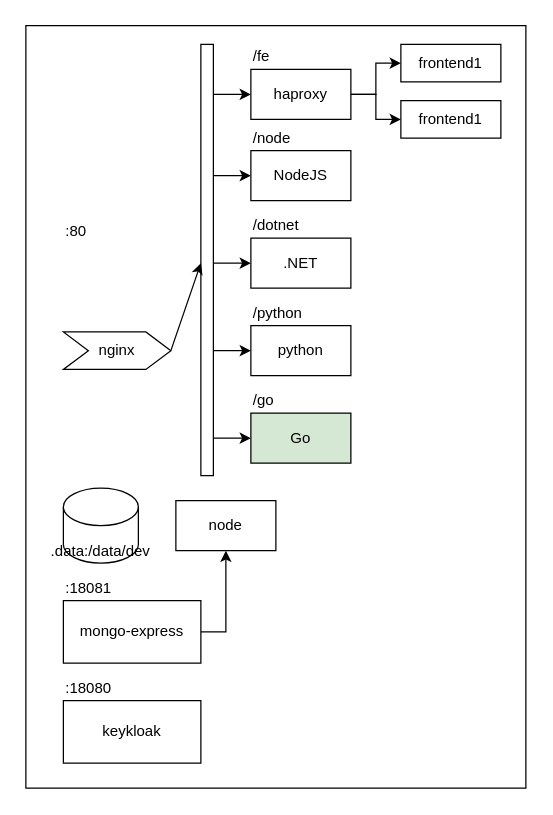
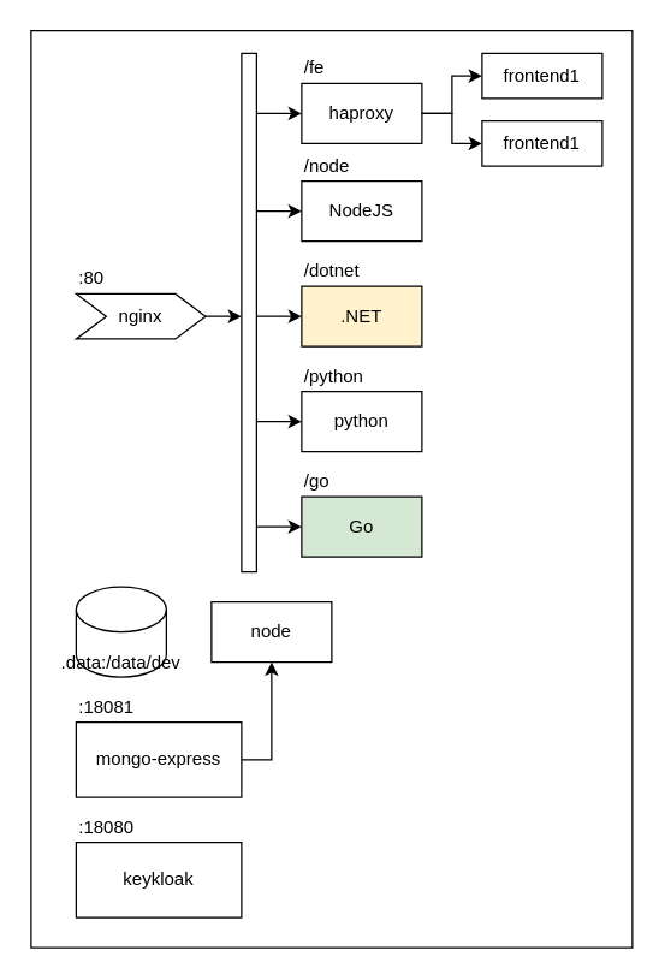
- <mxCell id="6" value=".NET" style="rounded=0;whiteSpace=wrap;html=1;" vertex="1" parent="1"><mxGeometry x="200" y="190" width="80" height="40" as="geometry" /></mxCell>
+ <mxCell id="6" value=".NET" style="rounded=0;whiteSpace=wrap;html=1;fillColor=#fff2cc;" vertex="1" parent="1"><mxGeometry x="200" y="190" width="80" height="40" as="geometry" /></mxCell>
- <mxCell id="5" value="nginx" style="shape=step;perimeter=stepPerimeter;whiteSpace=wrap;html=1;fixedSize=1;" vertex="1" parent="1"><mxGeometry x="50" y="265" width="86" height="30" as="geometry" /></mxCell>
+ <mxCell id="5" value="nginx" style="shape=step;perimeter=stepPerimeter;whiteSpace=wrap;html=1;fixedSize=1;" vertex="1" parent="1"><mxGeometry x="50" y="195" width="86" height="30" as="geometry" /></mxCell>
